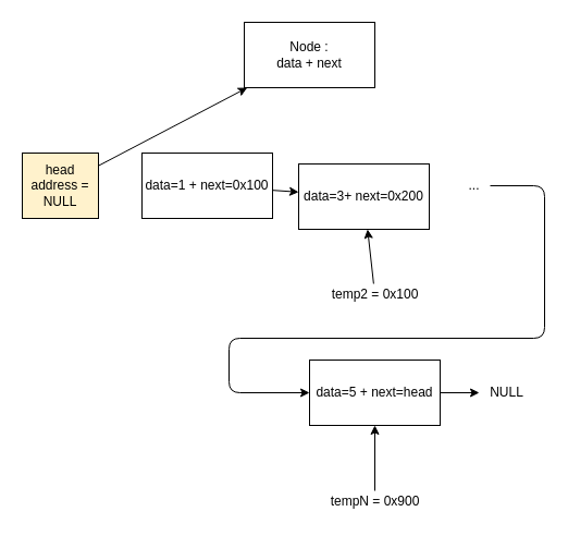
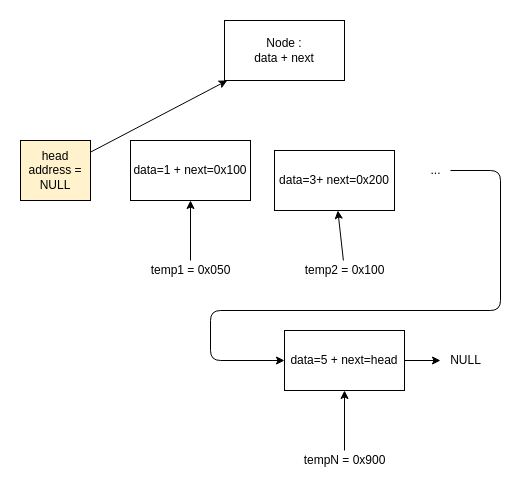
- <mxCell id="5" style="edgeStyle=none;html=1;" edge="1" parent="1" source="6" target="9"><mxGeometry relative="1" as="geometry" /></mxCell>
+ <mxCell id="7" style="edgeStyle=none;html=1;" edge="1" parent="1" source="8" target="6"><mxGeometry relative="1" as="geometry" /></mxCell>
+ <mxCell id="8" value="&lt;span&gt;temp1 = 0x050&lt;/span&gt;" style="text;html=1;align=center;verticalAlign=middle;resizable=0;points=[];autosize=1;strokeColor=none;fillColor=none;" vertex="1" parent="1"><mxGeometry x="140" y="260" width="100" height="20" as="geometry" /></mxCell>
